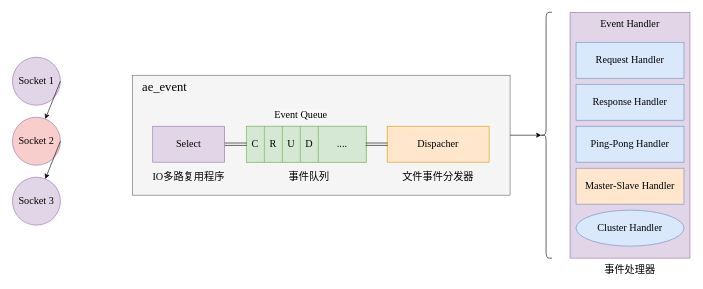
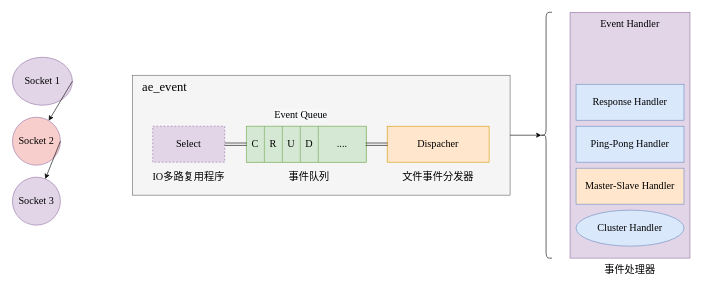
- <mxCell id="26" value="Request Handler" style="rounded=0;whiteSpace=wrap;html=1;fontFamily=Comic Sans MS;fontSize=17;fillColor=#dae8fc;strokeColor=#6c8ebf;" vertex="1" parent="1"><mxGeometry x="960" y="70" width="180" height="60" as="geometry" /></mxCell>
- <mxCell id="2" value="Socket 1" style="ellipse;whiteSpace=wrap;html=1;aspect=fixed;fillColor=#e1d5e7;strokeColor=#9673a6;fontSize=17;fontFamily=Comic Sans MS;" vertex="1" parent="1"><mxGeometry x="20" y="95" width="80" height="80" as="geometry" /></mxCell>
+ <mxCell id="2" value="Socket 1" style="ellipse;whiteSpace=wrap;html=1;aspect=fixed;fillColor=#e1d5e7;strokeColor=#9673a6;fontSize=17;fontFamily=Comic Sans MS;" vertex="1" parent="1"><mxGeometry x="20" y="95" width="100" height="80" as="geometry" /></mxCell>
- <mxCell id="7" value="Select" style="rounded=0;whiteSpace=wrap;html=1;fontFamily=Comic Sans MS;fontSize=17;fillColor=#e1d5e7;strokeColor=#9673a6;" vertex="1" parent="1"><mxGeometry x="254" y="210" width="120" height="60" as="geometry" /></mxCell>
+ <mxCell id="7" value="Select" style="rounded=0;whiteSpace=wrap;html=1;fontFamily=Comic Sans MS;fontSize=17;fillColor=#e1d5e7;strokeColor=#9673a6;dashed=1;" vertex="1" parent="1"><mxGeometry x="254" y="210" width="120" height="60" as="geometry" /></mxCell>
